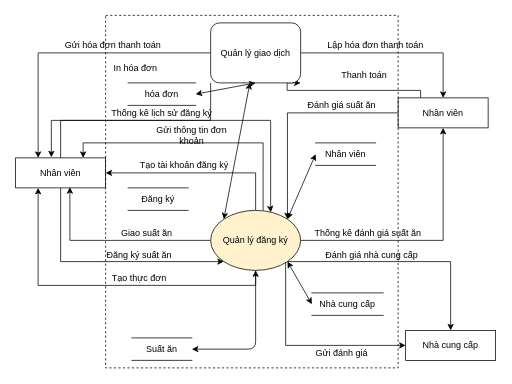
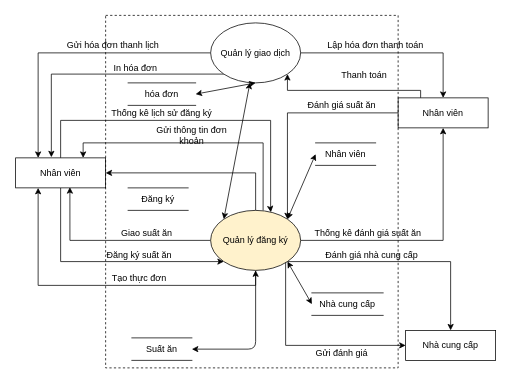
- <mxCell id="42" value="Gửi hóa đơn thanh toán" style="text;html=1;strokeColor=none;fillColor=none;align=center;verticalAlign=middle;whiteSpace=wrap;rounded=0;glass=0;dashed=1;" vertex="1" parent="1"><mxGeometry x="80" y="50" width="140" height="20" as="geometry" /></mxCell>
+ <mxCell id="42" value="Gửi hóa đơn thanh lịch" style="text;html=1;strokeColor=none;fillColor=none;align=center;verticalAlign=middle;whiteSpace=wrap;rounded=0;glass=0;dashed=1;" vertex="1" parent="1"><mxGeometry x="80" y="50" width="140" height="20" as="geometry" /></mxCell>
- <mxCell id="40" value="Quản lý giao dịch" style="whiteSpace=wrap;html=1;rounded=1;" vertex="1" parent="1"><mxGeometry x="280" y="30" width="120" height="80" as="geometry" /></mxCell>
+ <mxCell id="40" value="Quản lý giao dịch" style="ellipse;whiteSpace=wrap;html=1;" vertex="1" parent="1"><mxGeometry x="280" y="30" width="120" height="80" as="geometry" /></mxCell>
- <mxCell id="14" value="Tạo tài khoản đăng ký" style="text;html=1;strokeColor=none;fillColor=none;align=center;verticalAlign=middle;whiteSpace=wrap;rounded=0;" vertex="1" parent="1"><mxGeometry x="180" y="210" width="130" height="20" as="geometry" /></mxCell>
